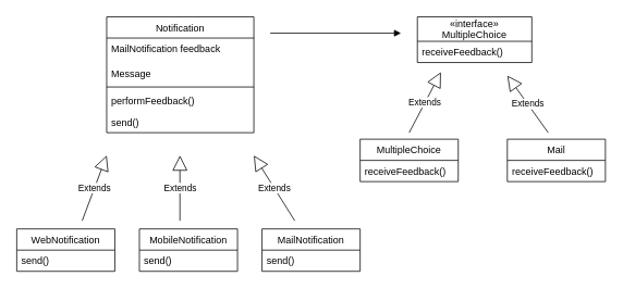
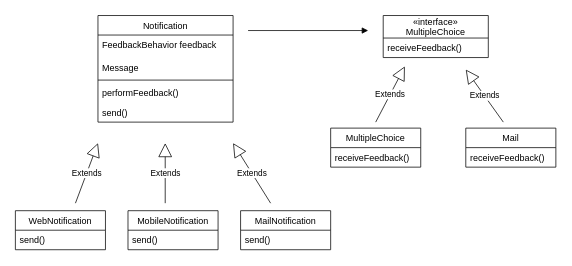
- <mxCell id="3" value="MailNotification feedback" style="text;strokeColor=none;fillColor=none;align=left;verticalAlign=top;spacingLeft=4;spacingRight=4;overflow=hidden;rotatable=0;points=[[0,0.5],[1,0.5]];portConstraint=eastwest;" parent="2" vertex="1"><mxGeometry y="26" width="180" height="30" as="geometry" /></mxCell>
+ <mxCell id="3" value="FeedbackBehavior feedback" style="text;strokeColor=none;fillColor=none;align=left;verticalAlign=top;spacingLeft=4;spacingRight=4;overflow=hidden;rotatable=0;points=[[0,0.5],[1,0.5]];portConstraint=eastwest;" parent="2" vertex="1"><mxGeometry y="26" width="180" height="30" as="geometry" /></mxCell>
